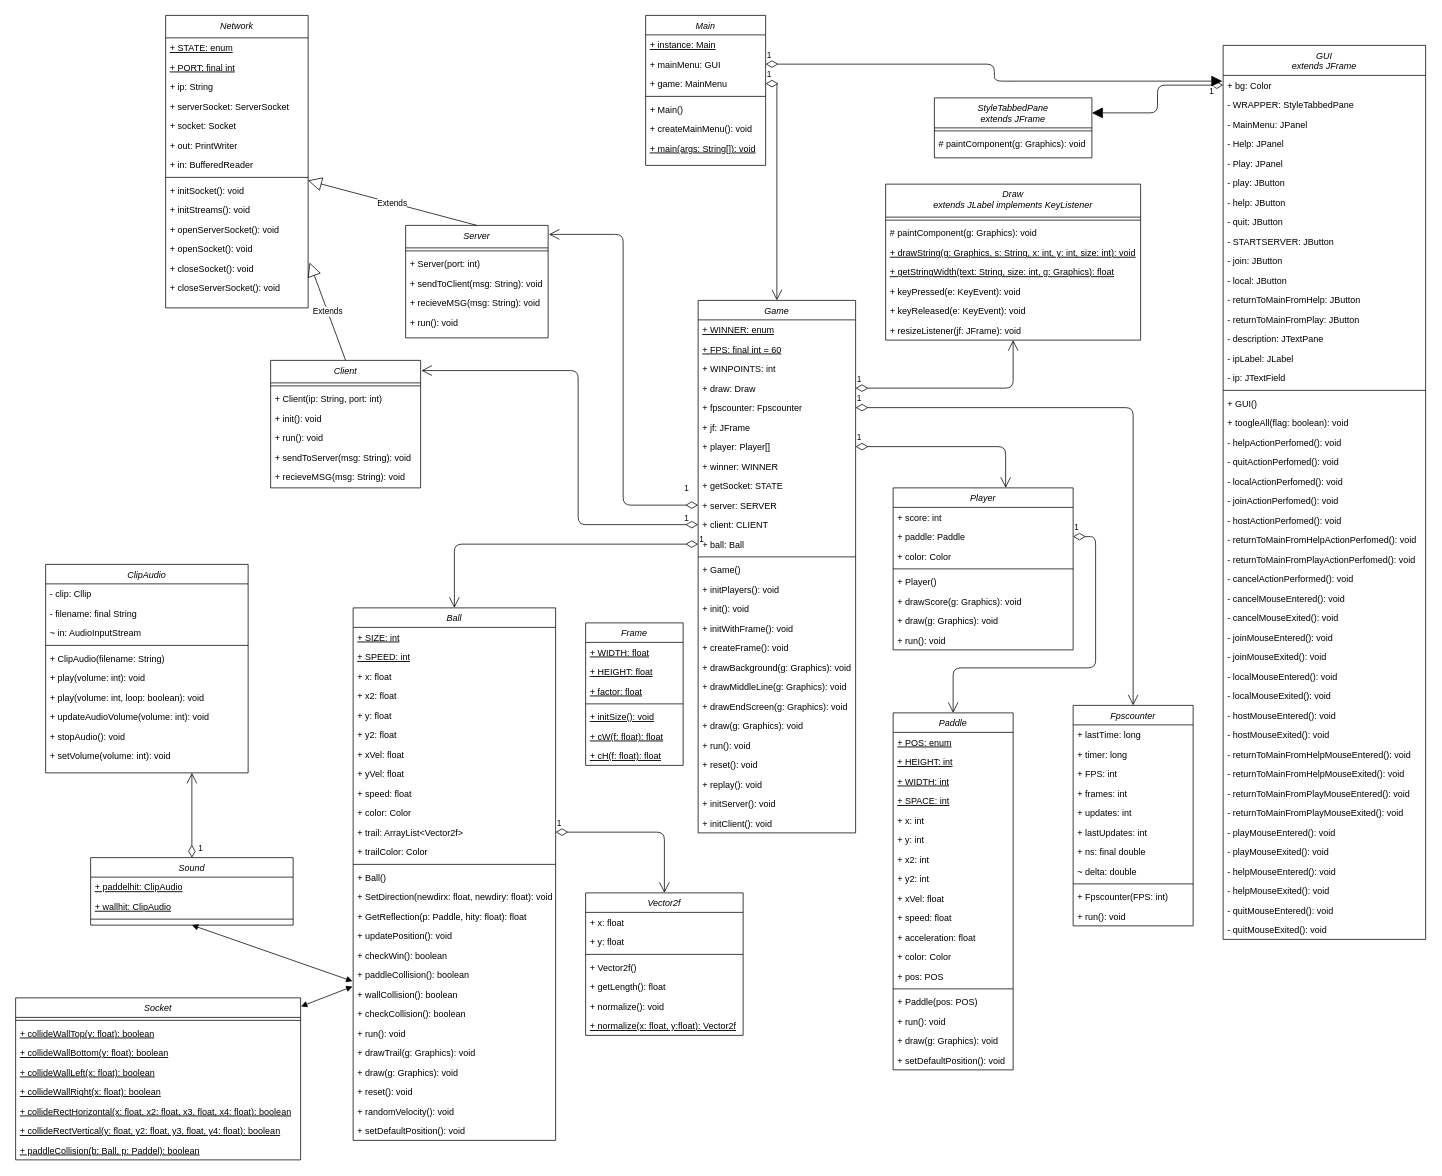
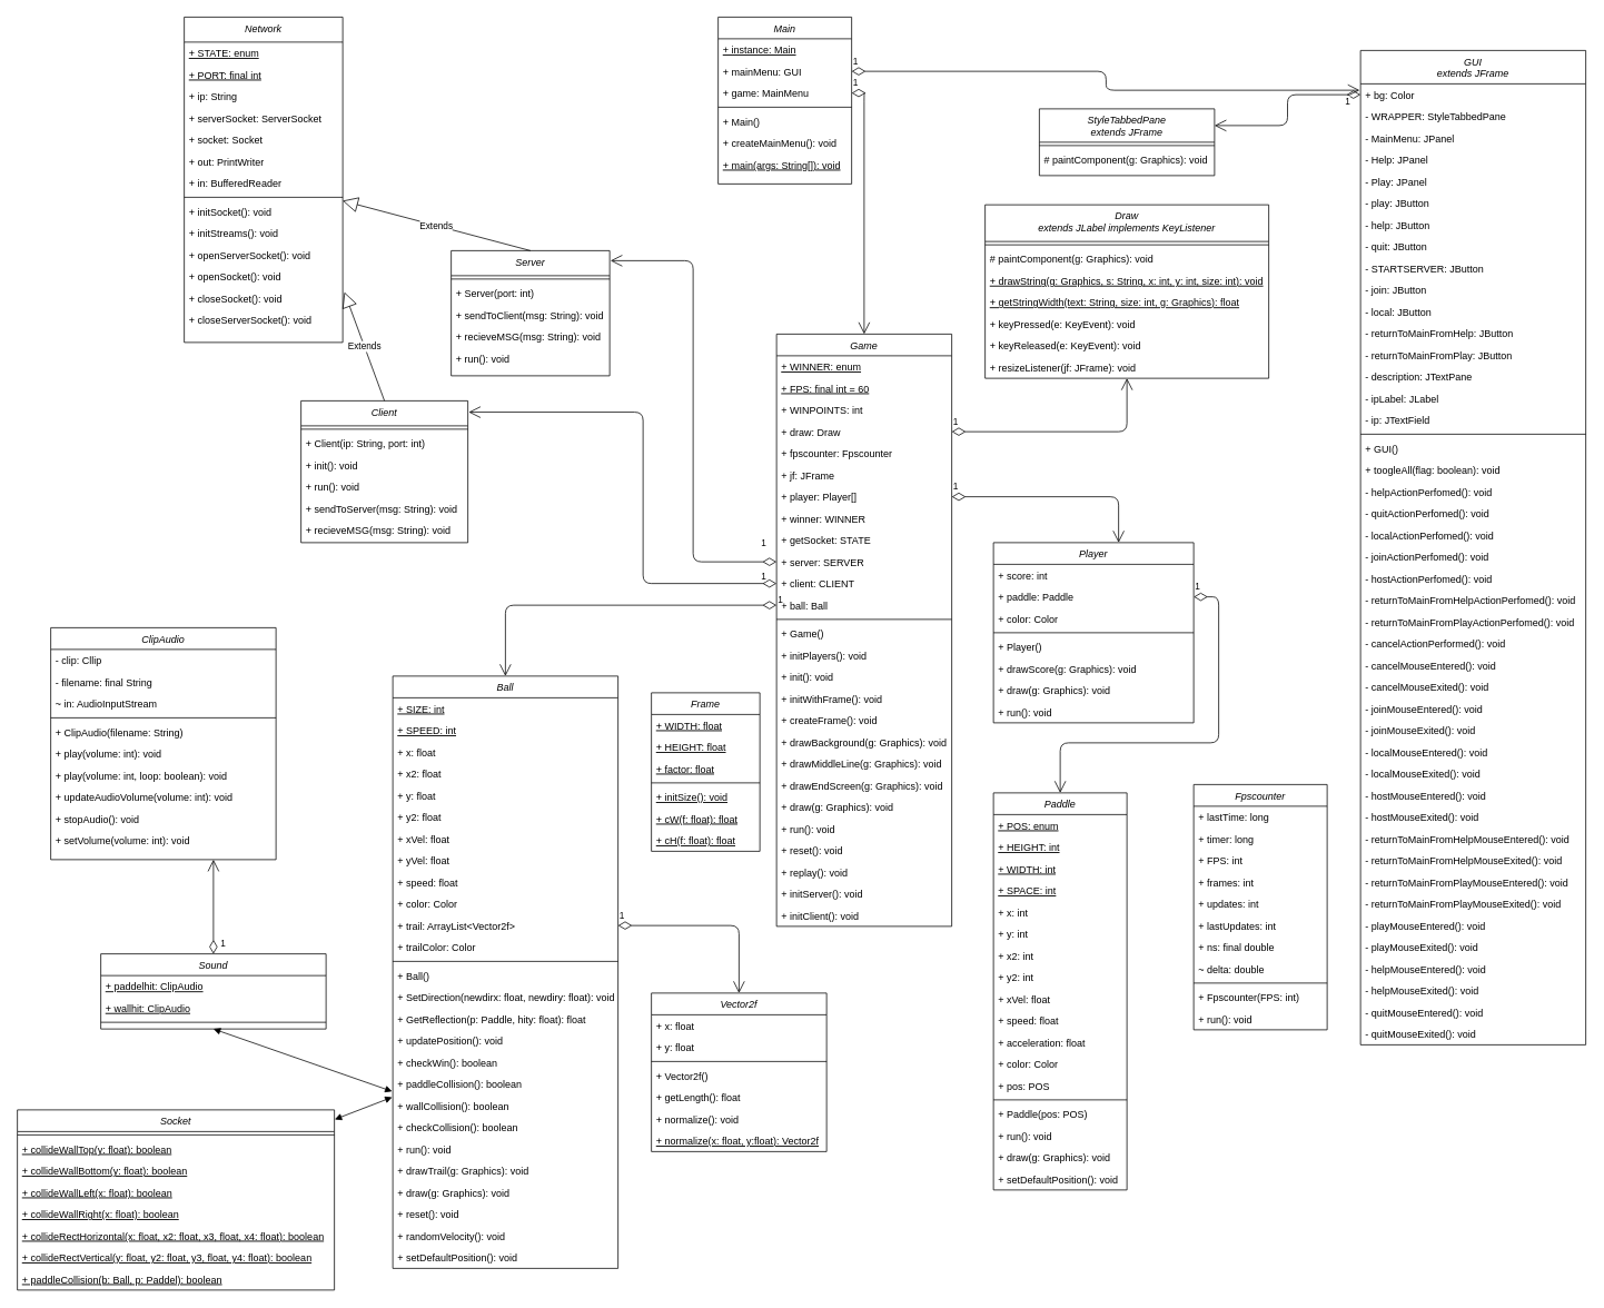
- <mxCell id="141" value="1" style="endArrow=block;html=1;endSize=12;startArrow=diamondThin;startSize=14;startFill=0;edgeStyle=orthogonalEdgeStyle;align=left;verticalAlign=bottom;exitX=1;exitY=0.5;exitDx=0;exitDy=0;entryX=-0.004;entryY=0.04;entryDx=0;entryDy=0;entryPerimeter=0;" parent="1" source="4" target="10" edge="1"><mxGeometry x="-1" y="3" relative="1" as="geometry"><mxPoint x="1320" y="75" as="sourcePoint" /><mxPoint x="1480" y="100" as="targetPoint" /></mxGeometry></mxCell>
+ <mxCell id="141" value="1" style="endArrow=open;html=1;endSize=12;startArrow=diamondThin;startSize=14;startFill=0;edgeStyle=orthogonalEdgeStyle;align=left;verticalAlign=bottom;exitX=1;exitY=0.5;exitDx=0;exitDy=0;entryX=-0.004;entryY=0.04;entryDx=0;entryDy=0;entryPerimeter=0;" parent="1" source="4" target="10" edge="1"><mxGeometry x="-1" y="3" relative="1" as="geometry"><mxPoint x="1320" y="75" as="sourcePoint" /><mxPoint x="1480" y="100" as="targetPoint" /></mxGeometry></mxCell>
- <mxCell id="233" value="1" style="endArrow=block;html=1;endSize=12;startArrow=diamondThin;startSize=14;startFill=0;edgeStyle=orthogonalEdgeStyle;align=left;verticalAlign=bottom;entryX=1;entryY=0.25;entryDx=0;entryDy=0;exitX=0;exitY=0.5;exitDx=0;exitDy=0;" parent="1" source="11" target="230" edge="1"><mxGeometry x="-0.811" y="17" relative="1" as="geometry"><mxPoint x="1140" y="210.5" as="sourcePoint" /><mxPoint x="2040" y="300" as="targetPoint" /><mxPoint as="offset" /></mxGeometry></mxCell>
+ <mxCell id="233" value="1" style="endArrow=open;html=1;endSize=12;startArrow=diamondThin;startSize=14;startFill=0;edgeStyle=orthogonalEdgeStyle;align=left;verticalAlign=bottom;entryX=1;entryY=0.25;entryDx=0;entryDy=0;exitX=0;exitY=0.5;exitDx=0;exitDy=0;" parent="1" source="11" target="230" edge="1"><mxGeometry x="-0.811" y="17" relative="1" as="geometry"><mxPoint x="1140" y="210.5" as="sourcePoint" /><mxPoint x="2040" y="300" as="targetPoint" /><mxPoint as="offset" /></mxGeometry></mxCell>
- <mxCell id="144" value="1" style="endArrow=open;html=1;endSize=12;startArrow=diamondThin;startSize=14;startFill=0;edgeStyle=orthogonalEdgeStyle;align=left;verticalAlign=bottom;exitX=1;exitY=0.5;exitDx=0;exitDy=0;entryX=0.5;entryY=0;entryDx=0;entryDy=0;" parent="1" source="61" target="101" edge="1"><mxGeometry x="-1" y="3" relative="1" as="geometry"><mxPoint x="1560" y="535.5" as="sourcePoint" /><mxPoint x="1725" y="508" as="targetPoint" /></mxGeometry></mxCell>
